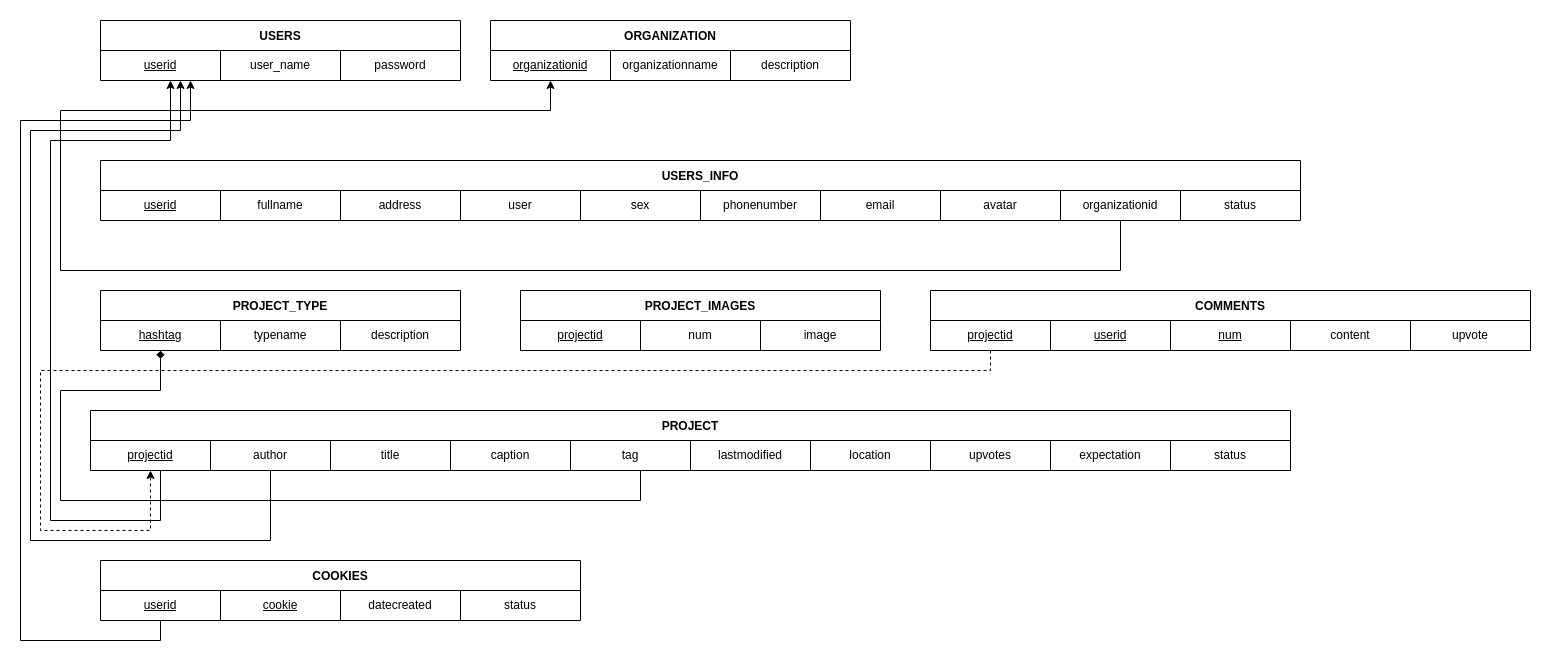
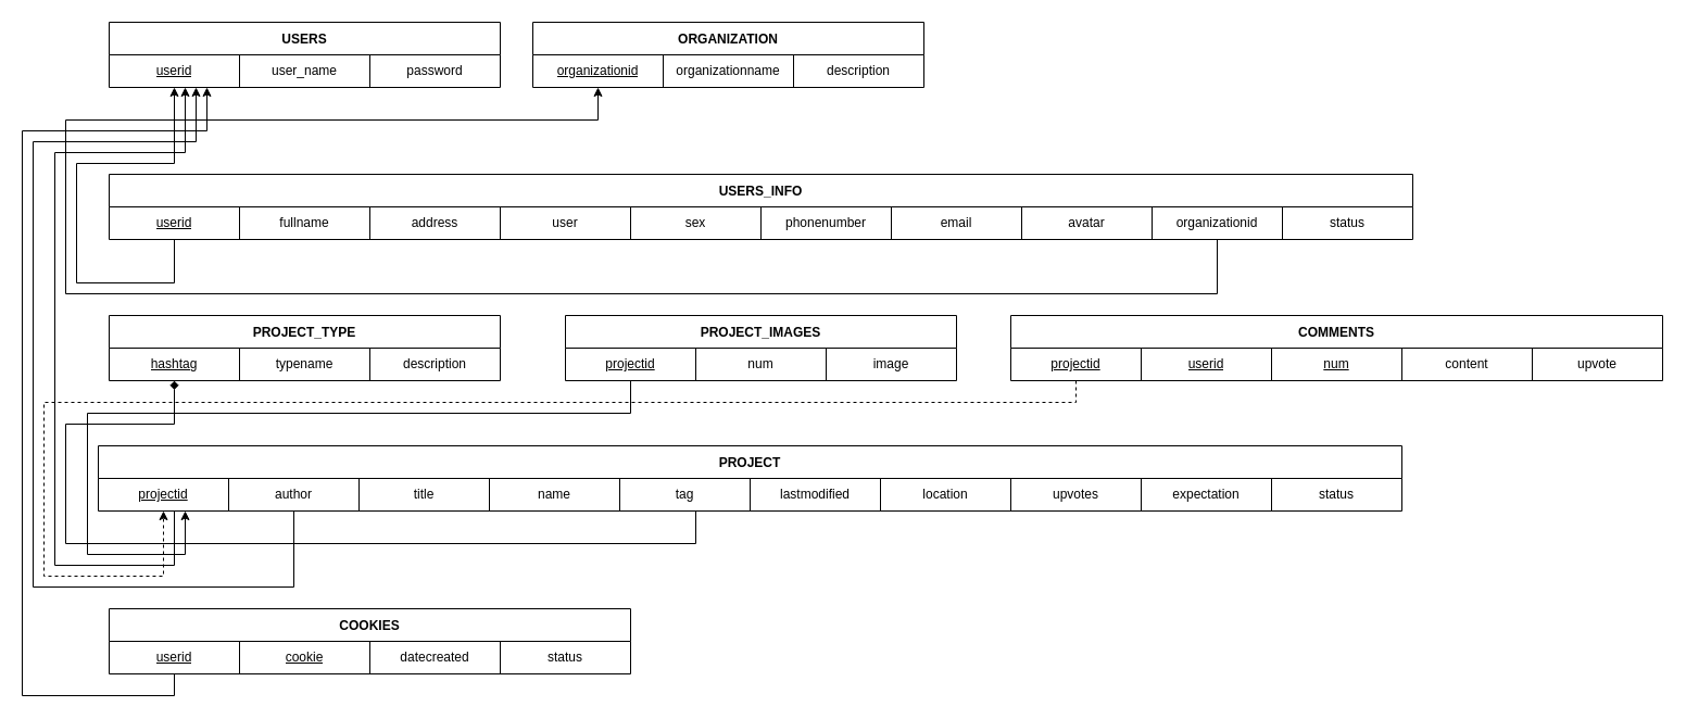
+ <mxCell id="7" style="edgeStyle=orthogonalEdgeStyle;rounded=0;orthogonalLoop=1;jettySize=auto;html=1;" edge="1" parent="1" source="8" target="2"><mxGeometry relative="1" as="geometry"><Array as="points"><mxPoint x="160" y="260" /><mxPoint x="70" y="260" /><mxPoint x="70" y="150" /><mxPoint x="160" y="150" /></Array></mxGeometry></mxCell>
+ <mxCell id="45" style="edgeStyle=orthogonalEdgeStyle;rounded=0;orthogonalLoop=1;jettySize=auto;html=1;" edge="1" parent="1" source="46" target="32"><mxGeometry relative="1" as="geometry"><Array as="points"><mxPoint x="580" y="380" /><mxPoint x="80" y="380" /><mxPoint x="80" y="510" /><mxPoint x="170" y="510" /></Array></mxGeometry></mxCell>
- <mxCell id="37" value="caption" style="shape=partialRectangle;html=1;whiteSpace=wrap;connectable=0;fillColor=none;top=0;left=0;bottom=0;right=0;overflow=hidden;" vertex="1" parent="33"><mxGeometry x="360" width="120" height="30" as="geometry"><mxRectangle width="120" height="30" as="alternateBounds" /></mxGeometry></mxCell>
+ <mxCell id="37" value="name" style="shape=partialRectangle;html=1;whiteSpace=wrap;connectable=0;fillColor=none;top=0;left=0;bottom=0;right=0;overflow=hidden;" vertex="1" parent="33"><mxGeometry x="360" width="120" height="30" as="geometry"><mxRectangle width="120" height="30" as="alternateBounds" /></mxGeometry></mxCell>
